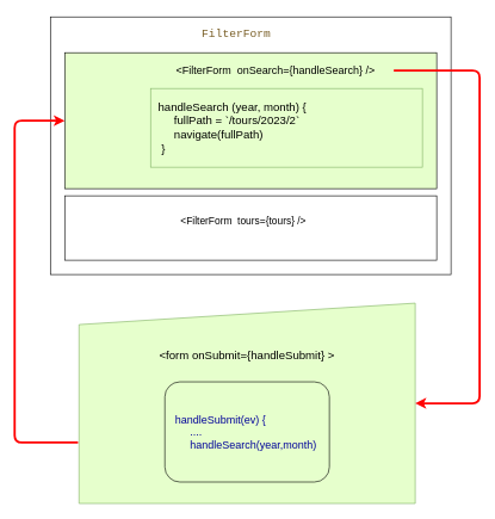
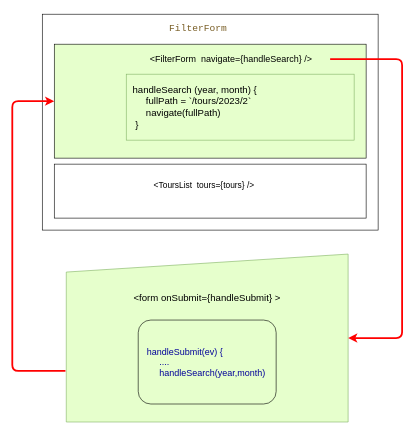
- <mxCell id="5" value="&amp;lt;FilterForm&amp;nbsp; onSearch={handleSearch} /&amp;gt;" style="text;html=1;strokeColor=none;fillColor=none;align=center;verticalAlign=middle;whiteSpace=wrap;rounded=0;fontSize=15;" vertex="1" parent="1"><mxGeometry x="220" y="80" width="330" height="30" as="geometry" /></mxCell>
+ <mxCell id="5" value="&amp;lt;FilterForm&amp;nbsp; navigate={handleSearch} /&amp;gt;" style="text;html=1;strokeColor=none;fillColor=none;align=center;verticalAlign=middle;whiteSpace=wrap;rounded=0;fontSize=15;" vertex="1" parent="1"><mxGeometry x="220" y="80" width="330" height="30" as="geometry" /></mxCell>
- <mxCell id="6" value="&amp;lt;FilterForm&amp;nbsp; tours={tours} /&amp;gt;" style="text;html=1;strokeColor=none;fillColor=none;align=center;verticalAlign=middle;whiteSpace=wrap;rounded=0;fontSize=14;" vertex="1" parent="1"><mxGeometry x="100" y="290" width="480" height="30" as="geometry" /></mxCell>
+ <mxCell id="6" value="&amp;lt;ToursList&amp;nbsp; tours={tours} /&amp;gt;" style="text;html=1;strokeColor=none;fillColor=none;align=center;verticalAlign=middle;whiteSpace=wrap;rounded=0;fontSize=14;" vertex="1" parent="1"><mxGeometry x="100" y="290" width="480" height="30" as="geometry" /></mxCell>
